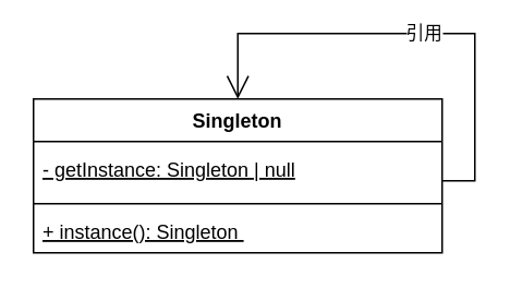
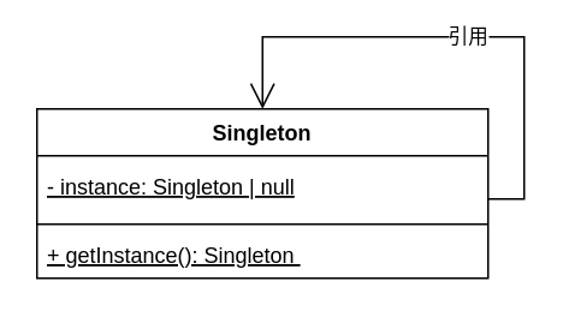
- <mxCell id="3" value="- getInstance: Singleton | null" style="text;align=left;verticalAlign=middle;spacingLeft=4;spacingRight=4;overflow=hidden;rotatable=0;points=[[0,0.5],[1,0.5]];portConstraint=eastwest;fontStyle=4" parent="2" vertex="1"><mxGeometry y="26" width="250" height="34" as="geometry" /></mxCell>
+ <mxCell id="3" value="- instance: Singleton | null" style="text;align=left;verticalAlign=middle;spacingLeft=4;spacingRight=4;overflow=hidden;rotatable=0;points=[[0,0.5],[1,0.5]];portConstraint=eastwest;fontStyle=4" parent="2" vertex="1"><mxGeometry y="26" width="250" height="34" as="geometry" /></mxCell>
- <mxCell id="5" value="+ instance(): Singleton " style="text;strokeColor=none;fillColor=none;align=left;verticalAlign=top;spacingLeft=4;spacingRight=4;overflow=hidden;rotatable=0;points=[[0,0.5],[1,0.5]];portConstraint=eastwest;fontStyle=4" parent="2" vertex="1"><mxGeometry y="68" width="250" height="26" as="geometry" /></mxCell>
+ <mxCell id="5" value="+ getInstance(): Singleton " style="text;strokeColor=none;fillColor=none;align=left;verticalAlign=top;spacingLeft=4;spacingRight=4;overflow=hidden;rotatable=0;points=[[0,0.5],[1,0.5]];portConstraint=eastwest;fontStyle=4" parent="2" vertex="1"><mxGeometry y="68" width="250" height="26" as="geometry" /></mxCell>
